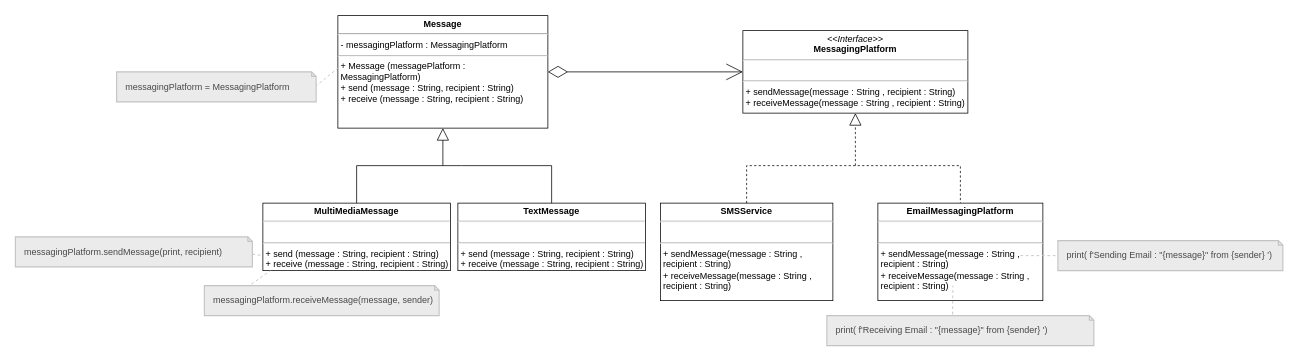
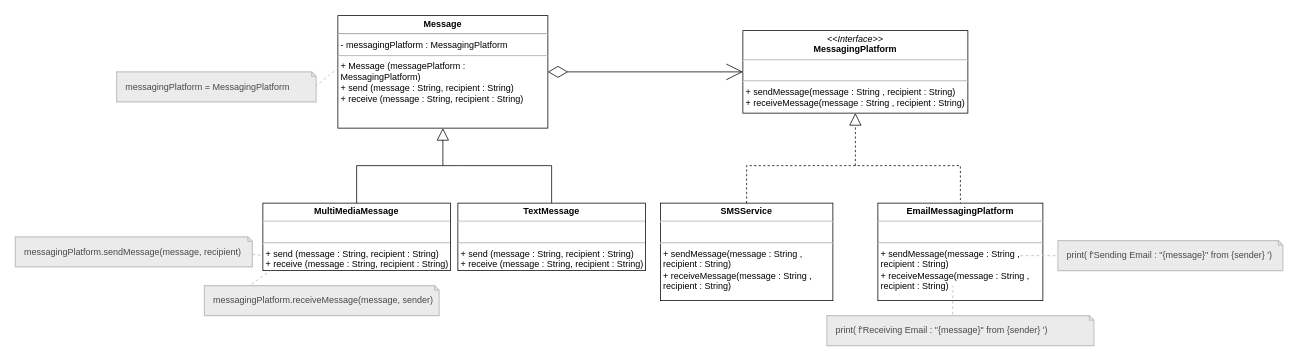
- <mxCell id="14" value="&lt;font color=&quot;#494949&quot;&gt;&lt;div&gt;&lt;span style=&quot;background-color: initial;&quot;&gt;messagingPlatform.sendMessage(print, recipient)&lt;/span&gt;&lt;br&gt;&lt;/div&gt;&lt;/font&gt;" style="shape=note;size=6;align=left;spacingLeft=10;html=1;whiteSpace=wrap;strokeWidth=1.5;strokeColor=#C3C3C3;gradientColor=none;fillColor=#EBEBEB;" parent="1" vertex="1"><mxGeometry x="20" y="315" width="316" height="40" as="geometry" /></mxCell>
+ <mxCell id="14" value="&lt;font color=&quot;#494949&quot;&gt;&lt;div&gt;&lt;span style=&quot;background-color: initial;&quot;&gt;messagingPlatform.sendMessage(message, recipient)&lt;/span&gt;&lt;br&gt;&lt;/div&gt;&lt;/font&gt;" style="shape=note;size=6;align=left;spacingLeft=10;html=1;whiteSpace=wrap;strokeWidth=1.5;strokeColor=#C3C3C3;gradientColor=none;fillColor=#EBEBEB;" parent="1" vertex="1"><mxGeometry x="20" y="315" width="316" height="40" as="geometry" /></mxCell>
